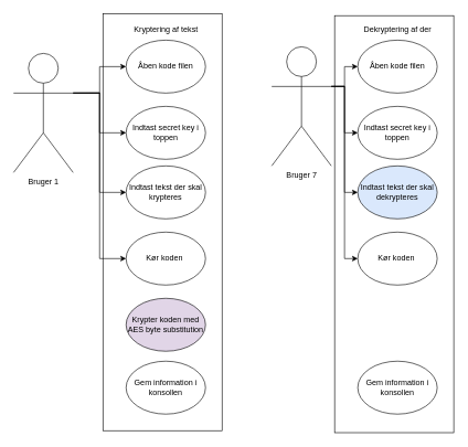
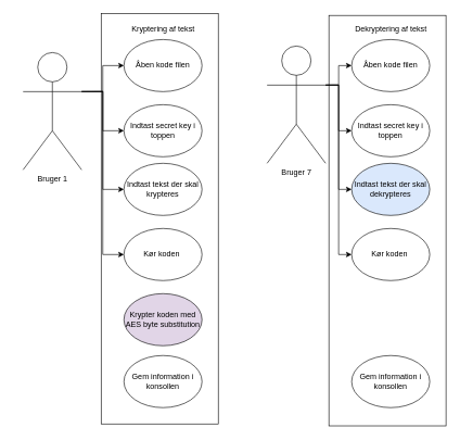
- <mxCell id="22" value="Dekryptering af der" style="text;html=1;align=center;verticalAlign=middle;resizable=0;points=[];autosize=1;strokeColor=none;fillColor=none;" vertex="1" parent="1"><mxGeometry x="535" y="29" width="130" height="30" as="geometry" /></mxCell>
+ <mxCell id="22" value="Dekryptering af tekst" style="text;html=1;align=center;verticalAlign=middle;resizable=0;points=[];autosize=1;strokeColor=none;fillColor=none;" vertex="1" parent="1"><mxGeometry x="535" y="29" width="130" height="30" as="geometry" /></mxCell>
- <mxCell id="7" value="Bruger 1&lt;br&gt;" style="shape=umlActor;verticalLabelPosition=bottom;verticalAlign=top;html=1;outlineConnect=0;" vertex="1" parent="1"><mxGeometry x="20" y="80" width="90" height="180" as="geometry" /></mxCell>
+ <mxCell id="7" value="Bruger 1&lt;br&gt;" style="shape=umlActor;verticalLabelPosition=bottom;verticalAlign=top;html=1;outlineConnect=0;" vertex="1" parent="1"><mxGeometry x="35" y="80" width="90" height="180" as="geometry" /></mxCell>
